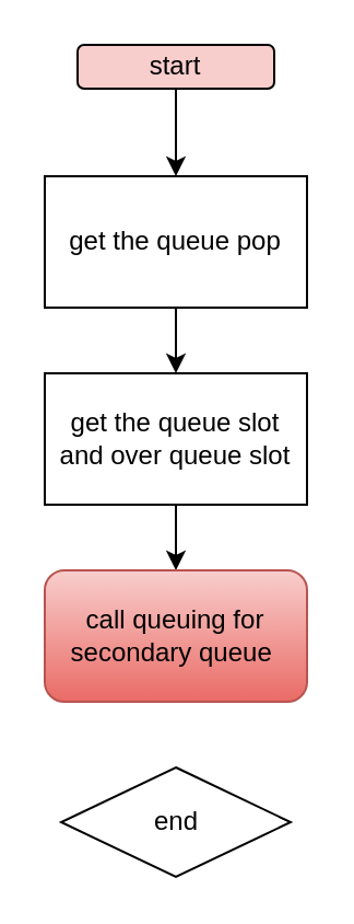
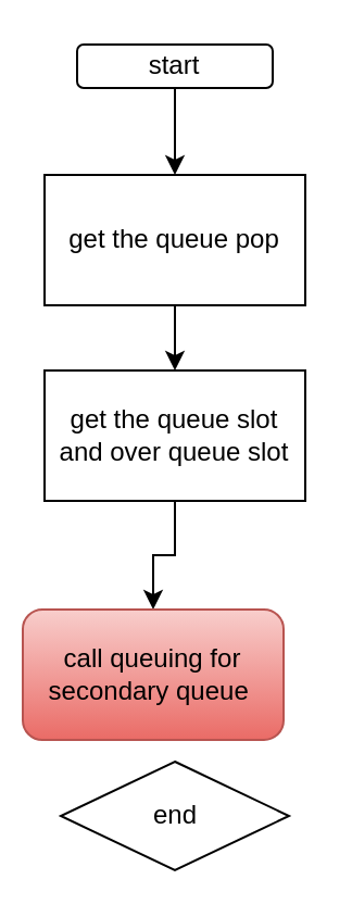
- <mxCell id="3" value="start" style="rounded=1;whiteSpace=wrap;html=1;fillColor=#f8cecc;" vertex="1" parent="1"><mxGeometry x="35" y="20" width="90" height="20" as="geometry" /></mxCell>
+ <mxCell id="3" value="start" style="rounded=1;whiteSpace=wrap;html=1;" vertex="1" parent="1"><mxGeometry x="35" y="20" width="90" height="20" as="geometry" /></mxCell>
- <mxCell id="8" value="call&amp;nbsp;queuing for secondary queue&amp;nbsp;" style="rounded=1;whiteSpace=wrap;html=1;fillColor=#f8cecc;gradientColor=#ea6b66;strokeColor=#b85450;" vertex="1" parent="1"><mxGeometry x="20" y="260" width="120" height="60" as="geometry" /></mxCell>
+ <mxCell id="8" value="call&amp;nbsp;queuing for secondary queue&amp;nbsp;" style="rounded=1;whiteSpace=wrap;html=1;fillColor=#f8cecc;gradientColor=#ea6b66;strokeColor=#b85450;" vertex="1" parent="1"><mxGeometry x="10" y="280" width="120" height="60" as="geometry" /></mxCell>
